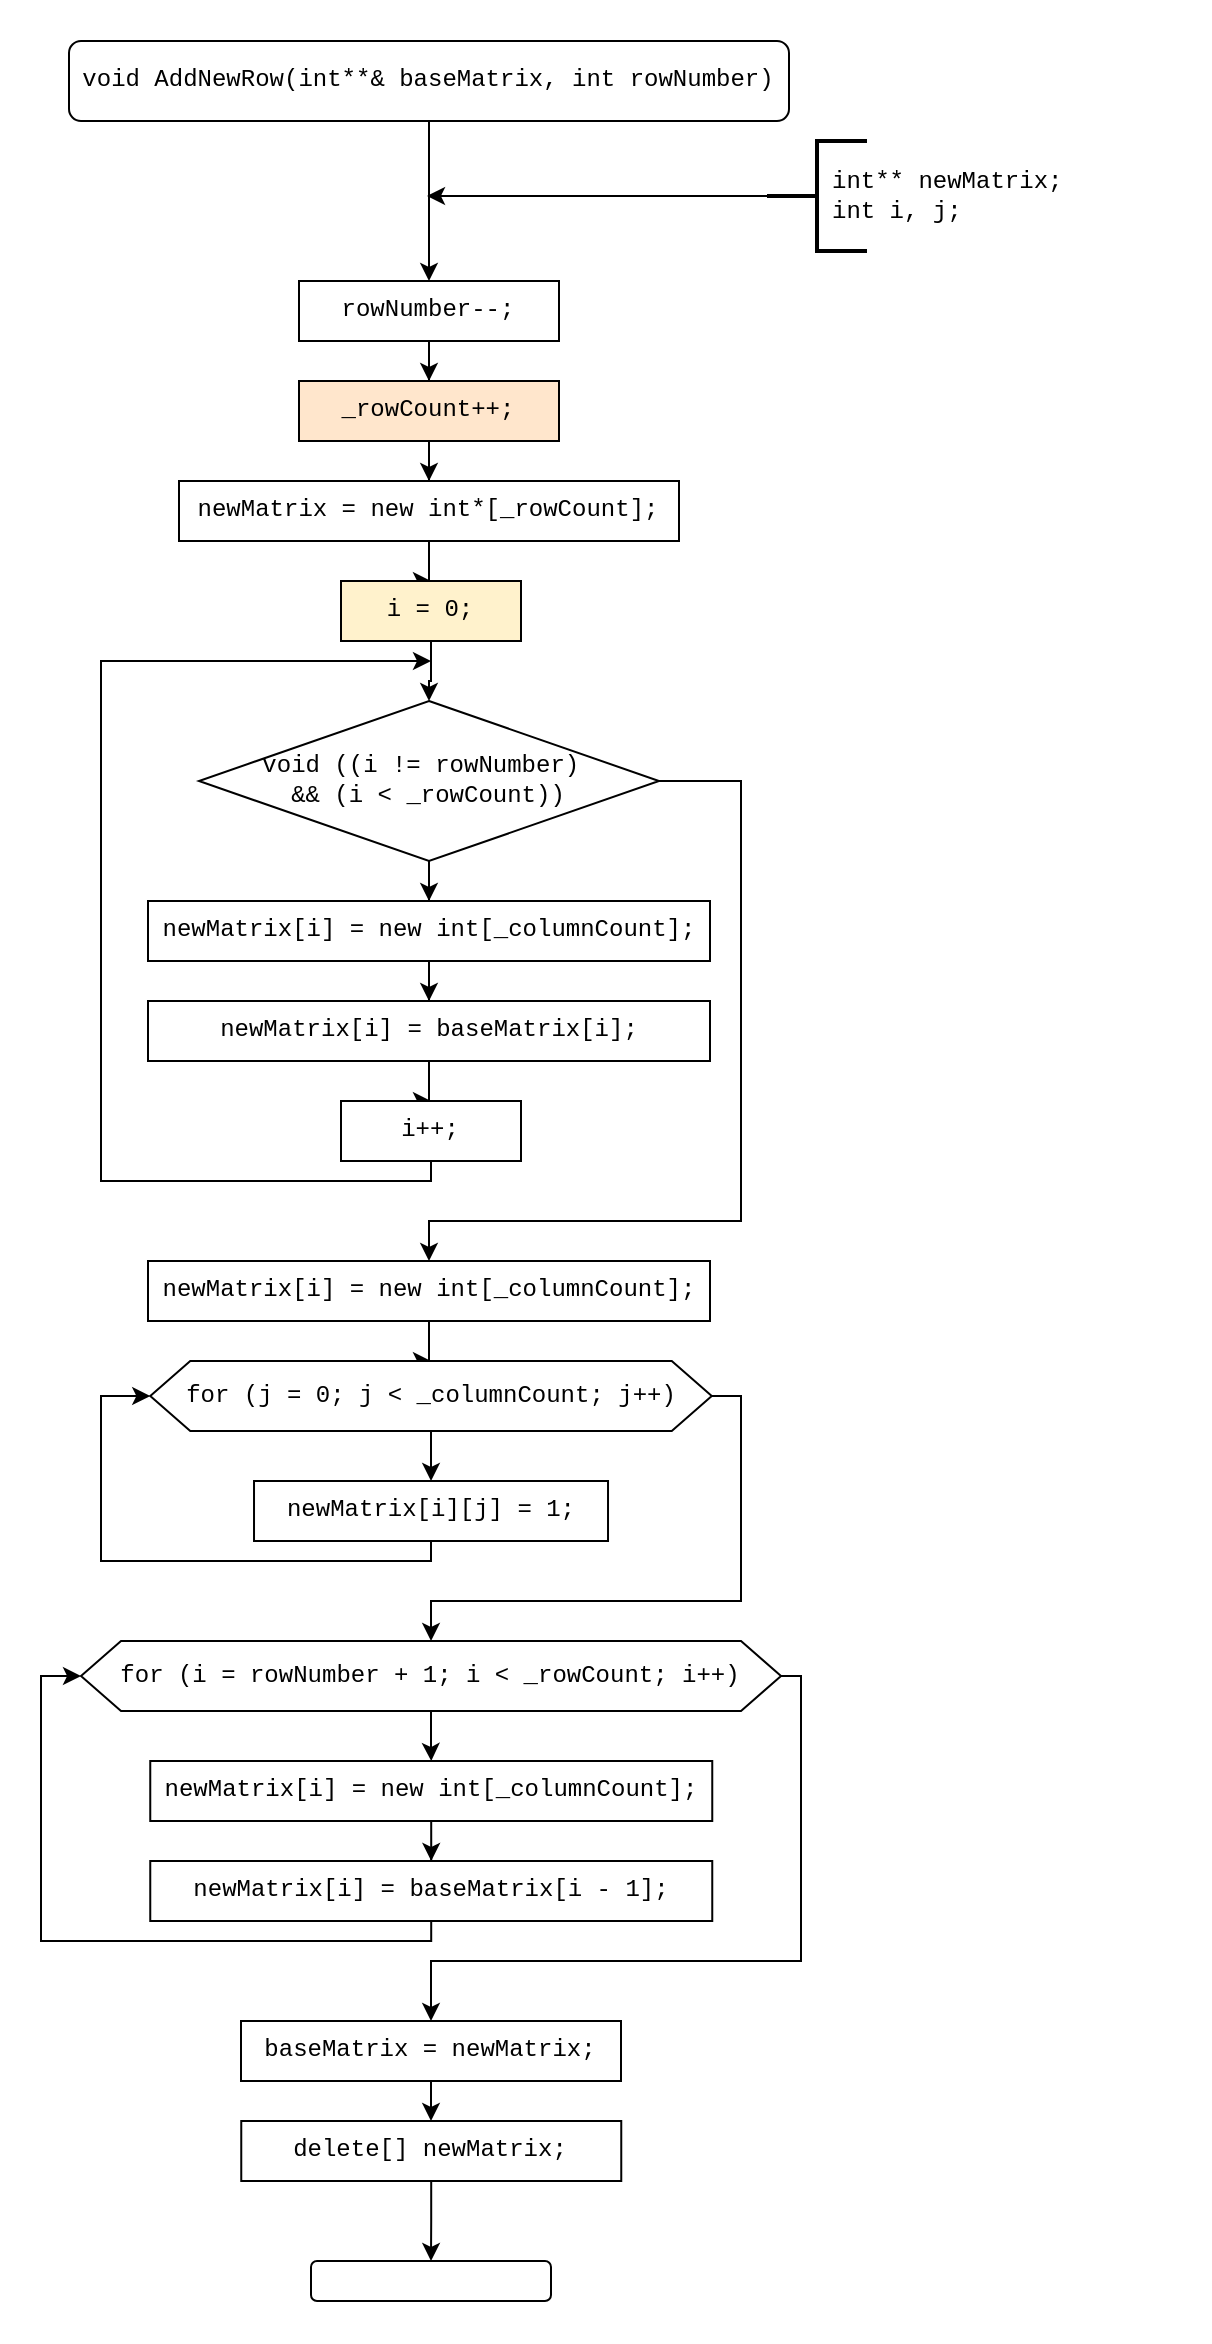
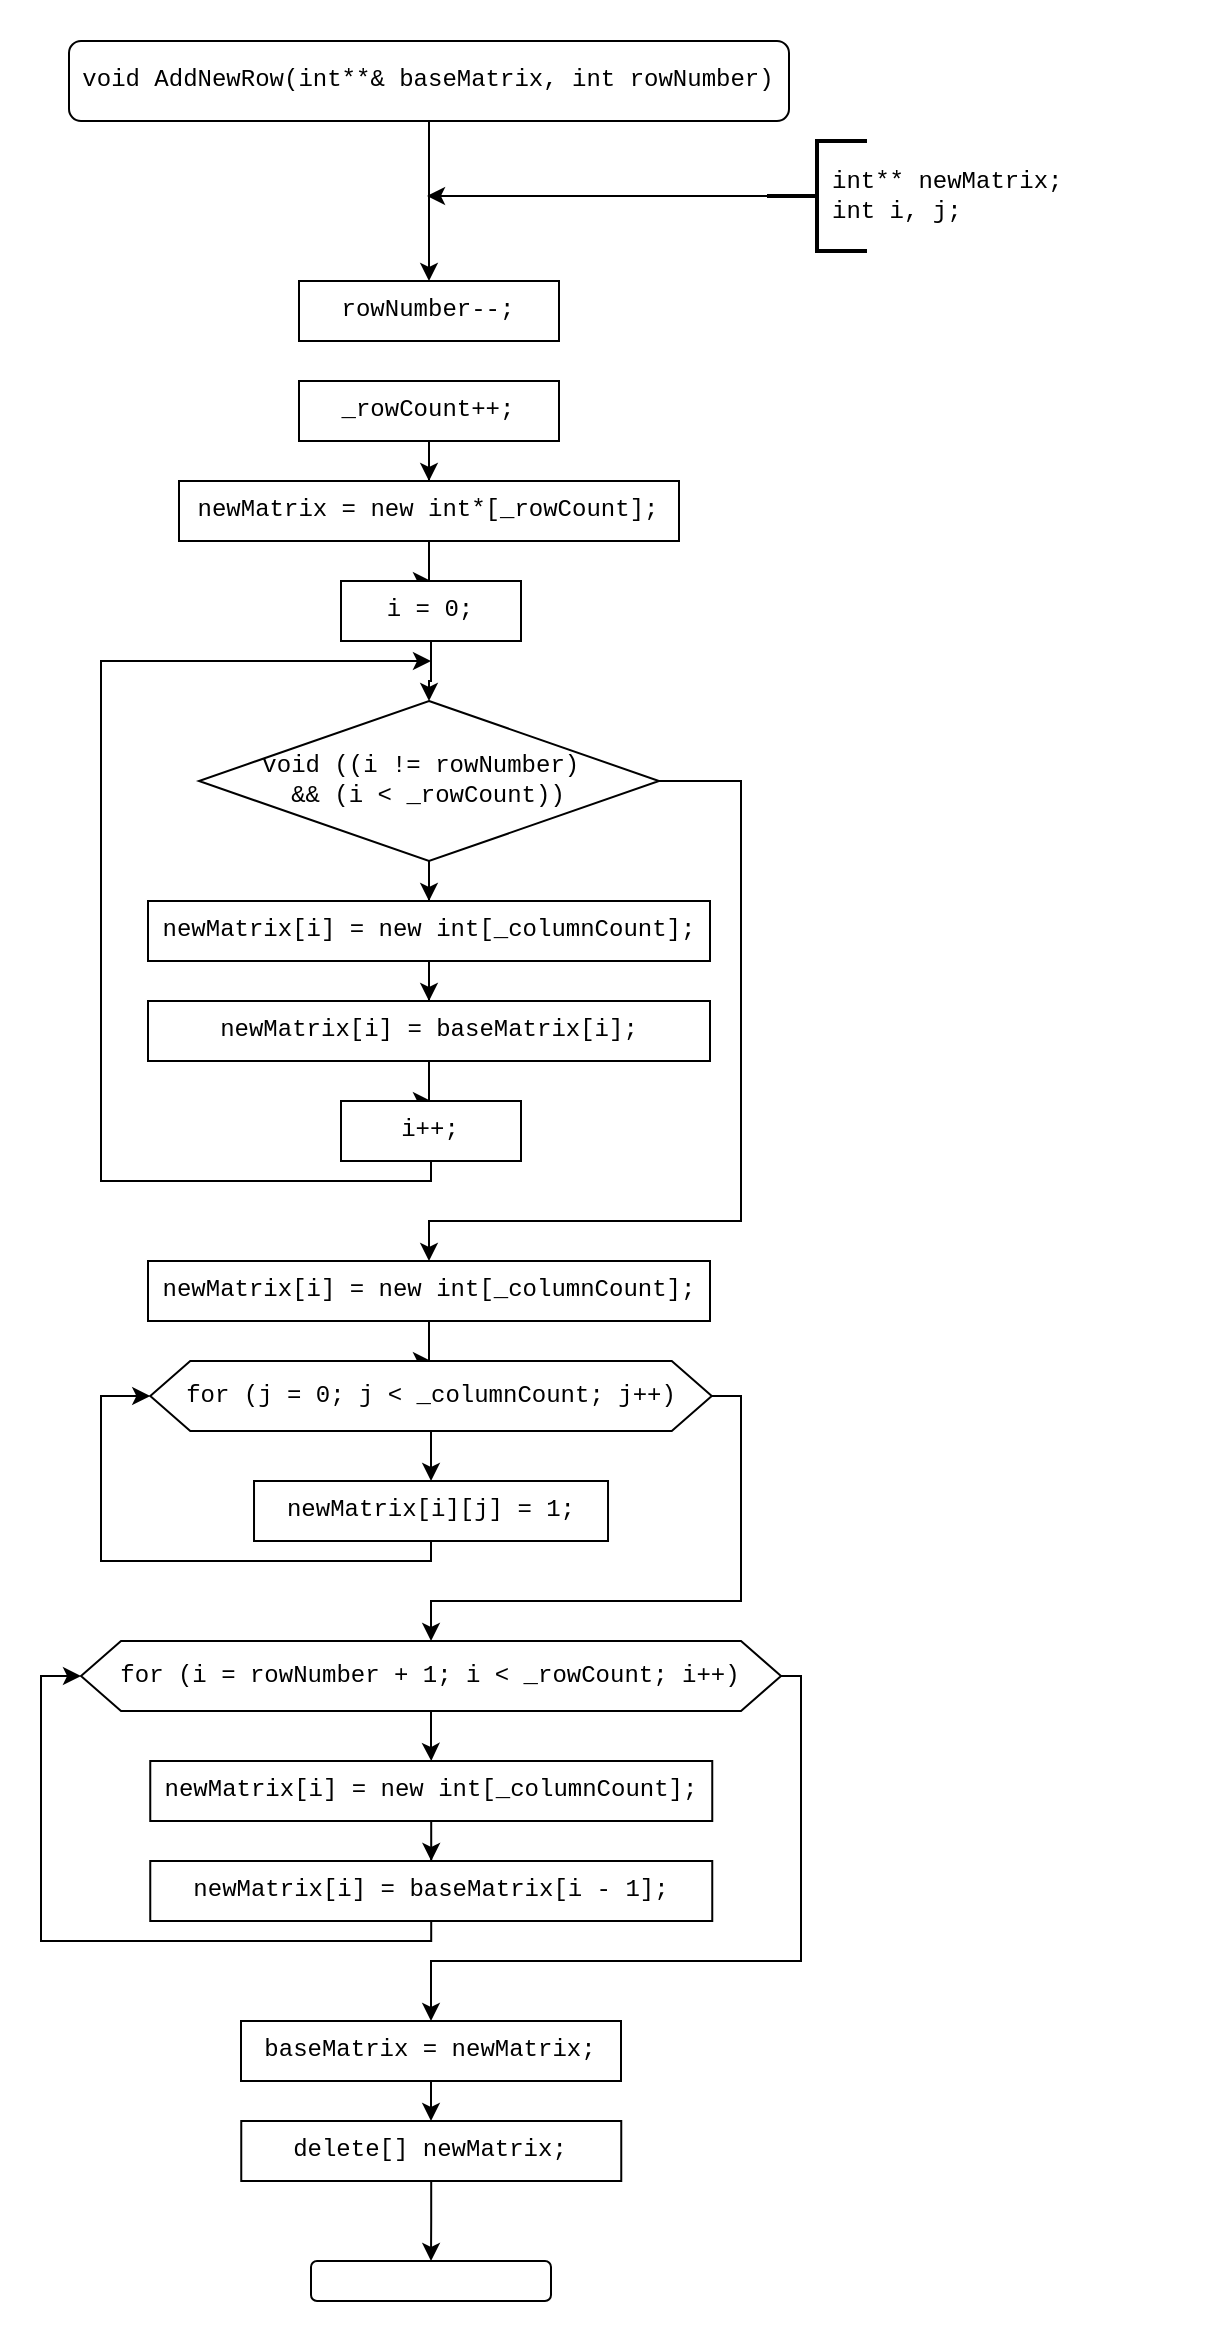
- <mxCell id="7" style="edgeStyle=orthogonalEdgeStyle;rounded=0;orthogonalLoop=1;jettySize=auto;html=1;entryX=0.5;entryY=0;entryDx=0;entryDy=0;fontFamily=Courier New;" edge="1" parent="1" source="8" target="10"><mxGeometry relative="1" as="geometry" /></mxCell>
- <mxCell id="10" value="_rowCount++;" style="rounded=0;whiteSpace=wrap;html=1;fontFamily=Courier New;fillColor=#ffe6cc;" vertex="1" parent="1"><mxGeometry x="149" y="190" width="130" height="30" as="geometry" /></mxCell>
+ <mxCell id="10" value="_rowCount++;" style="rounded=0;whiteSpace=wrap;html=1;fontFamily=Courier New;" vertex="1" parent="1"><mxGeometry x="149" y="190" width="130" height="30" as="geometry" /></mxCell>
- <mxCell id="14" value="i = 0;" style="rounded=0;whiteSpace=wrap;html=1;fontFamily=Courier New;fillColor=#fff2cc;" vertex="1" parent="1"><mxGeometry x="170" y="290" width="90" height="30" as="geometry" /></mxCell>
+ <mxCell id="14" value="i = 0;" style="rounded=0;whiteSpace=wrap;html=1;fontFamily=Courier New;" vertex="1" parent="1"><mxGeometry x="170" y="290" width="90" height="30" as="geometry" /></mxCell>
